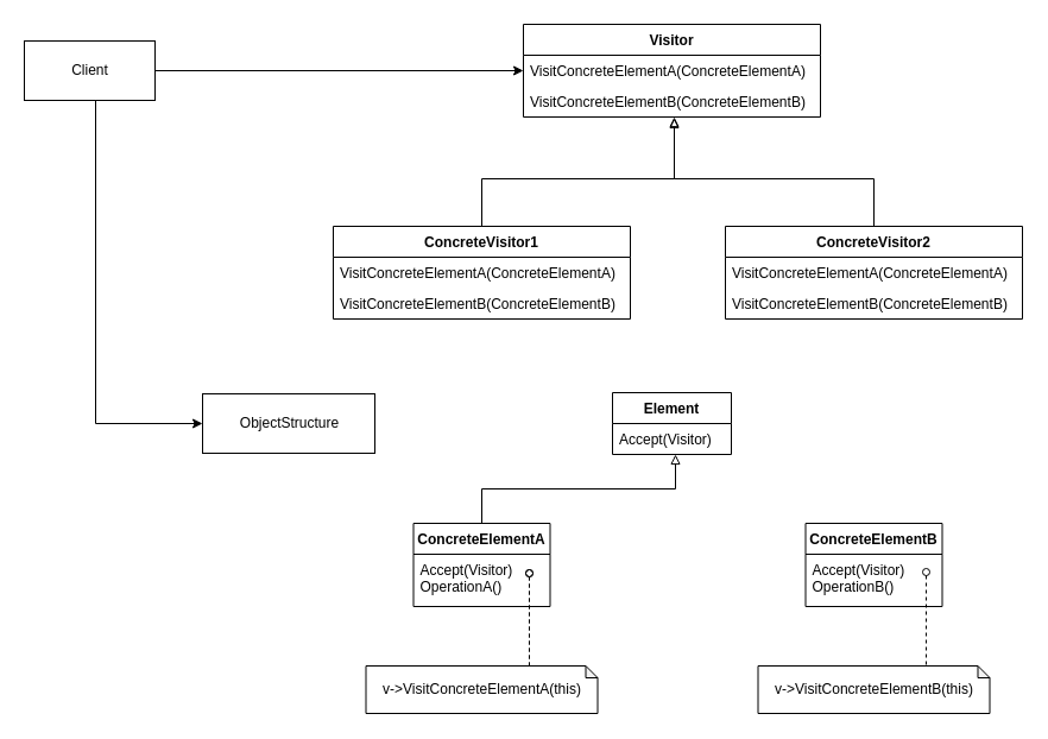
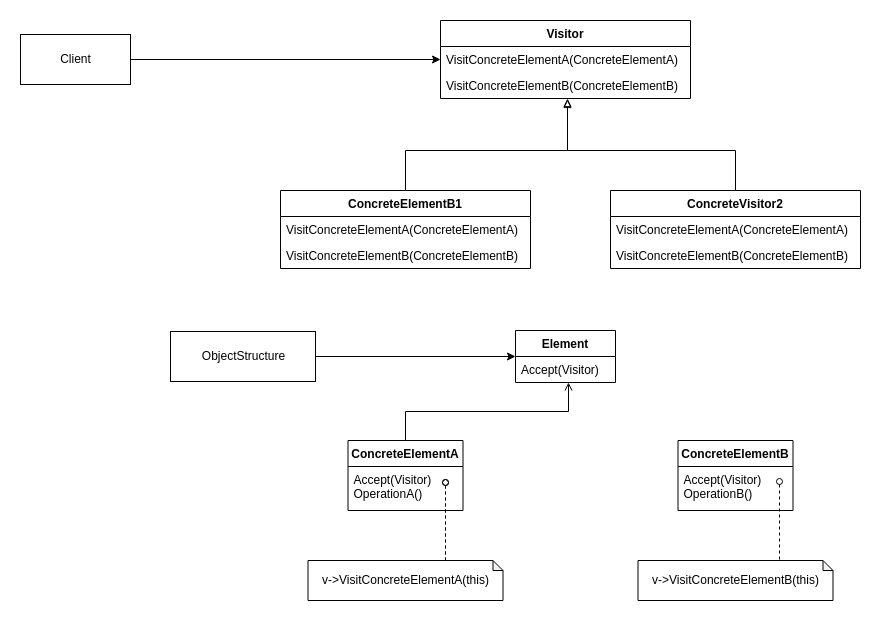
- <mxCell id="6" value="ConcreteVisitor1" style="swimlane;fontStyle=1;childLayout=stackLayout;horizontal=1;startSize=26;fillColor=none;horizontalStack=0;resizeParent=1;resizeParentMax=0;resizeLast=0;collapsible=1;marginBottom=0;" vertex="1" parent="1"><mxGeometry x="280" y="190" width="250" height="78" as="geometry" /></mxCell>
+ <mxCell id="6" value="ConcreteElementB1" style="swimlane;fontStyle=1;childLayout=stackLayout;horizontal=1;startSize=26;fillColor=none;horizontalStack=0;resizeParent=1;resizeParentMax=0;resizeLast=0;collapsible=1;marginBottom=0;" vertex="1" parent="1"><mxGeometry x="280" y="190" width="250" height="78" as="geometry" /></mxCell>
- <mxCell id="21" style="edgeStyle=orthogonalEdgeStyle;rounded=0;orthogonalLoop=1;jettySize=auto;html=1;entryX=0;entryY=0.5;entryDx=0;entryDy=0;" edge="1" parent="1" source="22" target="24"><mxGeometry relative="1" as="geometry"><Array as="points"><mxPoint x="80" y="356" /></Array></mxGeometry></mxCell>
+ <mxCell id="23" style="edgeStyle=orthogonalEdgeStyle;rounded=0;orthogonalLoop=1;jettySize=auto;html=1;" edge="1" parent="1" source="24" target="13"><mxGeometry relative="1" as="geometry" /></mxCell>
- <mxCell id="15" style="edgeStyle=orthogonalEdgeStyle;rounded=0;orthogonalLoop=1;jettySize=auto;html=1;entryX=0.53;entryY=1;entryDx=0;entryDy=0;entryPerimeter=0;endArrow=block;endFill=0;" edge="1" parent="1" source="16" target="14"><mxGeometry relative="1" as="geometry" /></mxCell>
+ <mxCell id="15" style="edgeStyle=orthogonalEdgeStyle;rounded=0;orthogonalLoop=1;jettySize=auto;html=1;entryX=0.53;entryY=1;entryDx=0;entryDy=0;entryPerimeter=0;endArrow=open;endFill=0;" edge="1" parent="1" source="16" target="14"><mxGeometry relative="1" as="geometry" /></mxCell>
